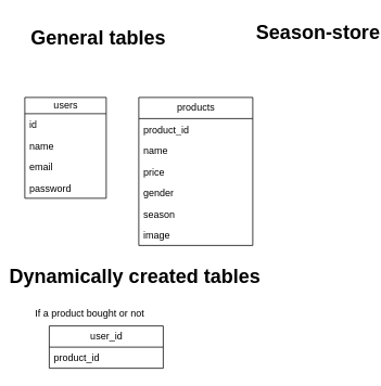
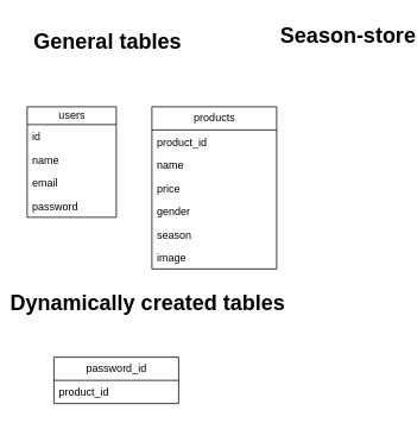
- <mxCell id="19" value="If a product bought or not" style="text;html=1;align=center;verticalAlign=middle;whiteSpace=wrap;rounded=0;" vertex="1" parent="1"><mxGeometry x="20" y="370" width="180" height="30" as="geometry" /></mxCell>
- <mxCell id="16" value="user_id" style="swimlane;fontStyle=0;childLayout=stackLayout;horizontal=1;startSize=26;fillColor=none;horizontalStack=0;resizeParent=1;resizeParentMax=0;resizeLast=0;collapsible=1;marginBottom=0;html=1;" vertex="1" parent="1"><mxGeometry x="60" y="400" width="140" height="52" as="geometry" /></mxCell>
+ <mxCell id="16" value="password_id" style="swimlane;fontStyle=0;childLayout=stackLayout;horizontal=1;startSize=26;fillColor=none;horizontalStack=0;resizeParent=1;resizeParentMax=0;resizeLast=0;collapsible=1;marginBottom=0;html=1;" vertex="1" parent="1"><mxGeometry x="60" y="400" width="140" height="52" as="geometry" /></mxCell>
